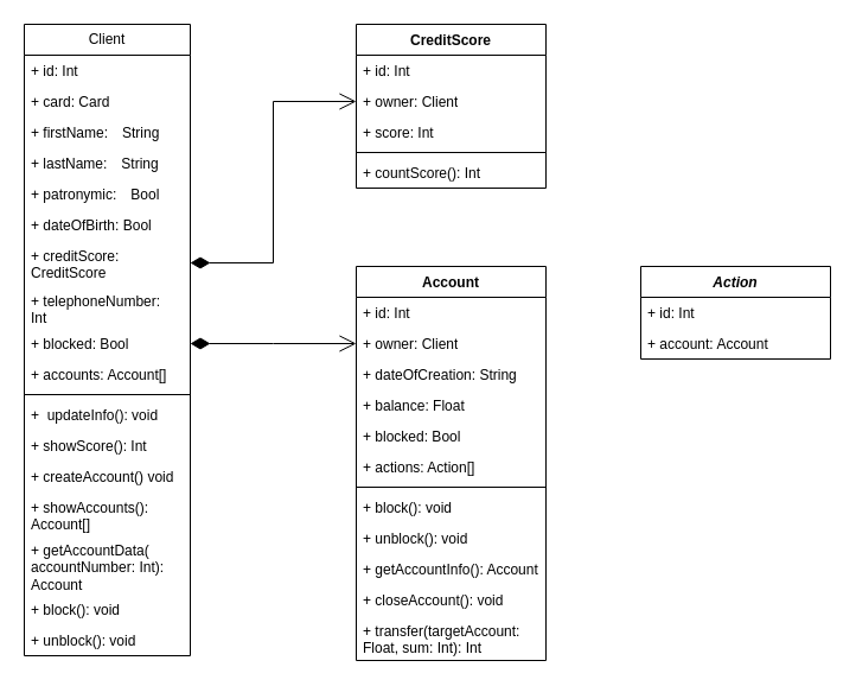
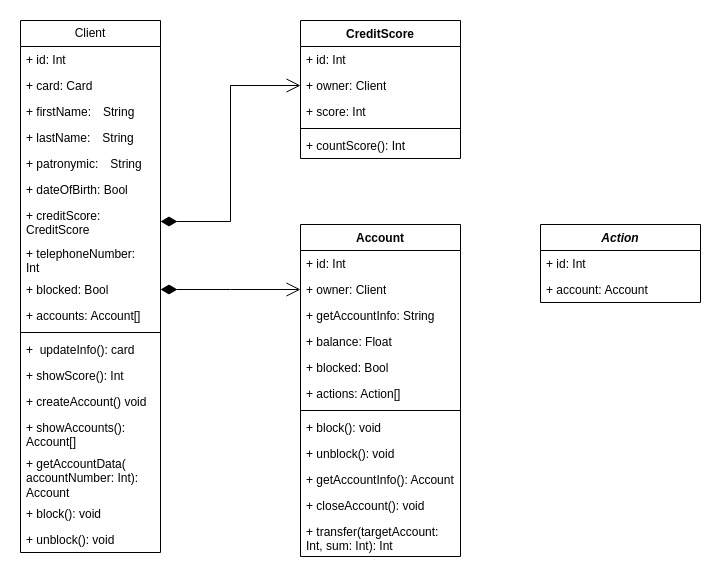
- <mxCell id="7" value="+ patronymic:　Bool" style="text;strokeColor=none;fillColor=none;align=left;verticalAlign=top;spacingLeft=4;spacingRight=4;overflow=hidden;rotatable=0;points=[[0,0.5],[1,0.5]];portConstraint=eastwest;whiteSpace=wrap;html=1;" parent="2" vertex="1"><mxGeometry y="130" width="140" height="26" as="geometry" /></mxCell>
+ <mxCell id="7" value="+ patronymic:　String" style="text;strokeColor=none;fillColor=none;align=left;verticalAlign=top;spacingLeft=4;spacingRight=4;overflow=hidden;rotatable=0;points=[[0,0.5],[1,0.5]];portConstraint=eastwest;whiteSpace=wrap;html=1;" parent="2" vertex="1"><mxGeometry y="130" width="140" height="26" as="geometry" /></mxCell>
- <mxCell id="31" value="+ dateOfCreation: String" style="text;strokeColor=none;fillColor=none;align=left;verticalAlign=top;spacingLeft=4;spacingRight=4;overflow=hidden;rotatable=0;points=[[0,0.5],[1,0.5]];portConstraint=eastwest;whiteSpace=wrap;html=1;" parent="28" vertex="1"><mxGeometry y="78" width="160" height="26" as="geometry" /></mxCell>
+ <mxCell id="31" value="+ getAccountInfo: String" style="text;strokeColor=none;fillColor=none;align=left;verticalAlign=top;spacingLeft=4;spacingRight=4;overflow=hidden;rotatable=0;points=[[0,0.5],[1,0.5]];portConstraint=eastwest;whiteSpace=wrap;html=1;" parent="28" vertex="1"><mxGeometry y="78" width="160" height="26" as="geometry" /></mxCell>
- <mxCell id="14" value="+&amp;nbsp; updateInfo(): void" style="text;strokeColor=none;fillColor=none;align=left;verticalAlign=top;spacingLeft=4;spacingRight=4;overflow=hidden;rotatable=0;points=[[0,0.5],[1,0.5]];portConstraint=eastwest;whiteSpace=wrap;html=1;" parent="2" vertex="1"><mxGeometry y="316" width="140" height="26" as="geometry" /></mxCell>
+ <mxCell id="14" value="+&amp;nbsp; updateInfo(): card" style="text;strokeColor=none;fillColor=none;align=left;verticalAlign=top;spacingLeft=4;spacingRight=4;overflow=hidden;rotatable=0;points=[[0,0.5],[1,0.5]];portConstraint=eastwest;whiteSpace=wrap;html=1;" parent="2" vertex="1"><mxGeometry y="316" width="140" height="26" as="geometry" /></mxCell>
- <mxCell id="40" value="+ transfer(targetAccount: Float, sum: Int): Int" style="text;strokeColor=none;fillColor=none;align=left;verticalAlign=top;spacingLeft=4;spacingRight=4;overflow=hidden;rotatable=0;points=[[0,0.5],[1,0.5]];portConstraint=eastwest;whiteSpace=wrap;html=1;" parent="28" vertex="1"><mxGeometry y="294" width="160" height="38" as="geometry" /></mxCell>
+ <mxCell id="40" value="+ transfer(targetAccount: Int, sum: Int): Int" style="text;strokeColor=none;fillColor=none;align=left;verticalAlign=top;spacingLeft=4;spacingRight=4;overflow=hidden;rotatable=0;points=[[0,0.5],[1,0.5]];portConstraint=eastwest;whiteSpace=wrap;html=1;" parent="28" vertex="1"><mxGeometry y="294" width="160" height="38" as="geometry" /></mxCell>
